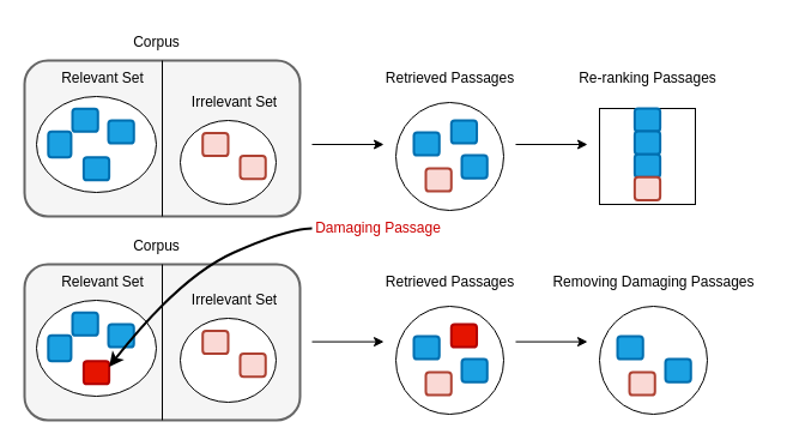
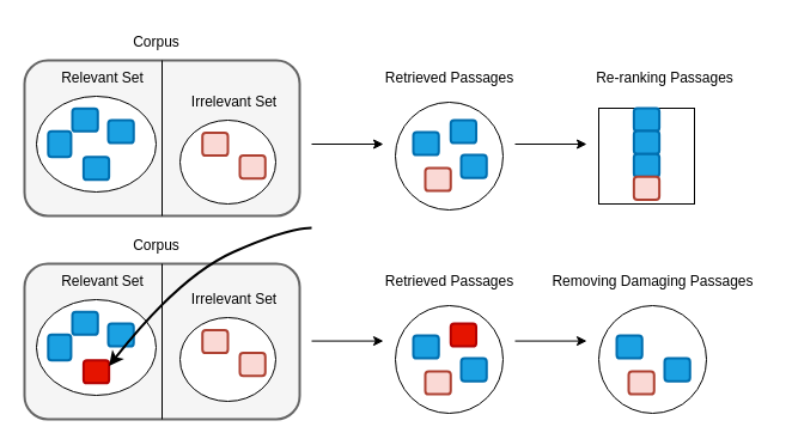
- <mxCell id="45" value="Re-ranking Passages" style="text;html=1;align=center;verticalAlign=middle;resizable=0;points=[];autosize=1;strokeColor=none;fillColor=none;" parent="2" vertex="1"><mxGeometry x="450" y="30" width="140" height="30" as="geometry" /></mxCell>
+ <mxCell id="45" value="Re-ranking Passages" style="text;html=1;align=center;verticalAlign=middle;resizable=0;points=[];autosize=1;strokeColor=none;fillColor=none;" parent="2" vertex="1"><mxGeometry x="465" y="30" width="140" height="30" as="geometry" /></mxCell>
- <mxCell id="66" value="&lt;font color=&quot;#cc0000&quot;&gt;Damaging Passage&lt;/font&gt;" style="text;html=1;align=center;verticalAlign=middle;resizable=0;points=[];autosize=1;strokeColor=none;fillColor=none;" vertex="1" parent="2"><mxGeometry x="230" y="155" width="130" height="30" as="geometry" /></mxCell>
